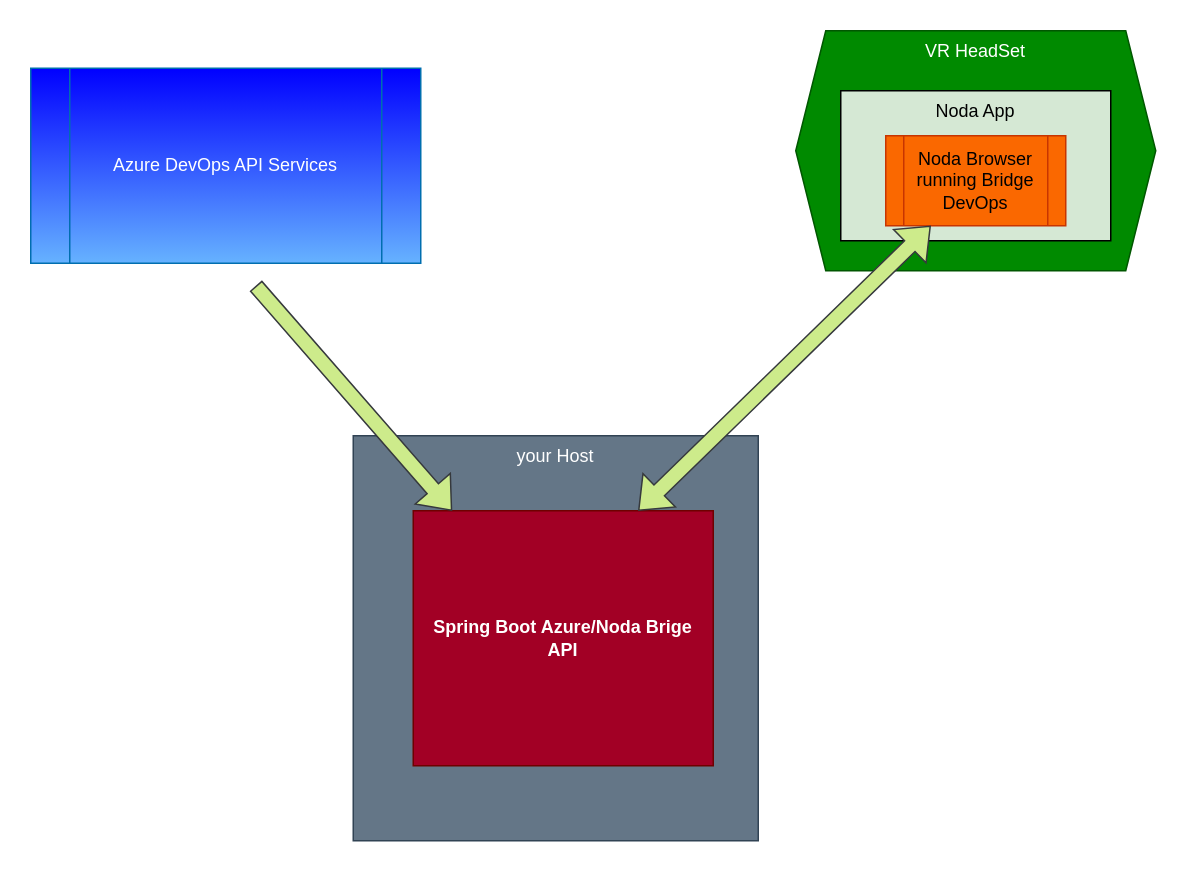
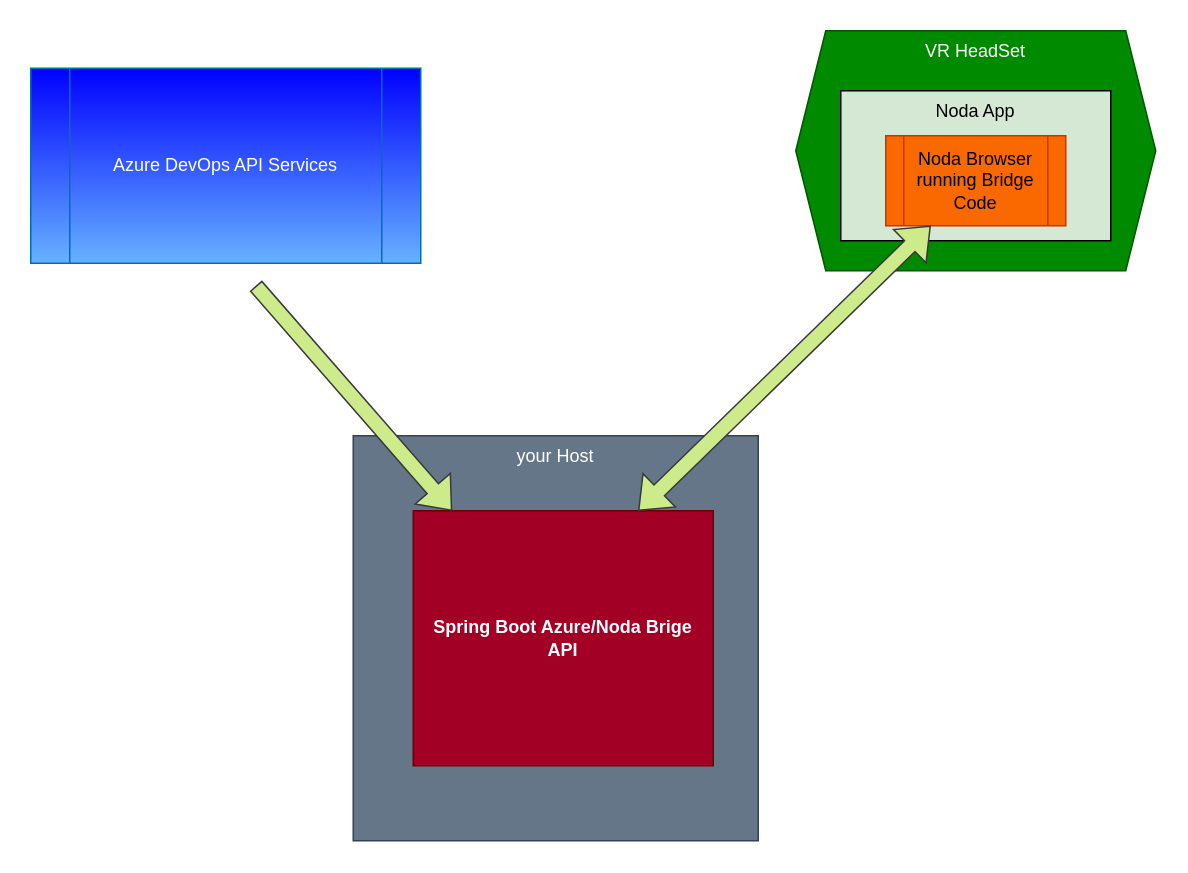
- <mxCell id="6" value="Noda Browser running Bridge DevOps" style="shape=process;whiteSpace=wrap;html=1;backgroundOutline=1;fillColor=#fa6800;fontColor=#000000;strokeColor=#C73500;" vertex="1" parent="1"><mxGeometry x="590" y="90" width="120" height="60" as="geometry" /></mxCell>
+ <mxCell id="6" value="Noda Browser running Bridge Code" style="shape=process;whiteSpace=wrap;html=1;backgroundOutline=1;fillColor=#fa6800;fontColor=#000000;strokeColor=#C73500;" vertex="1" parent="1"><mxGeometry x="590" y="90" width="120" height="60" as="geometry" /></mxCell>
